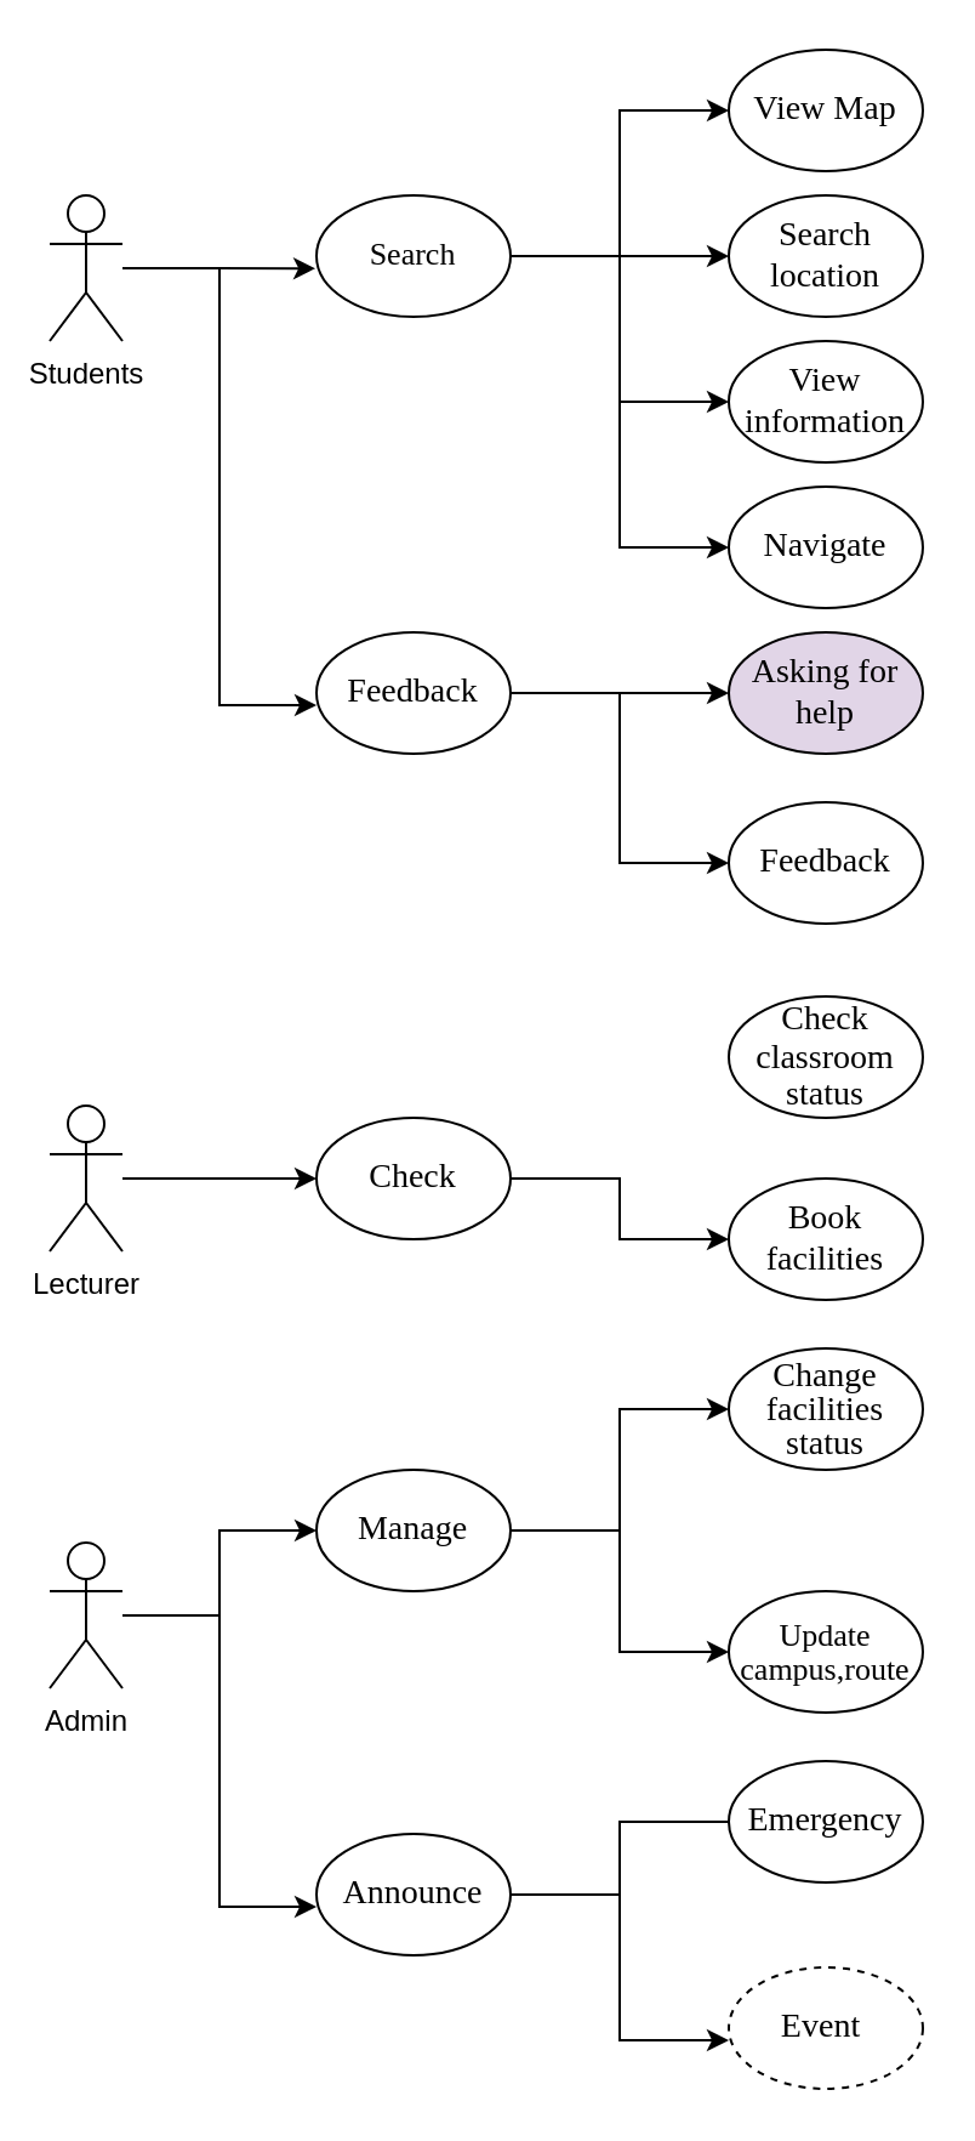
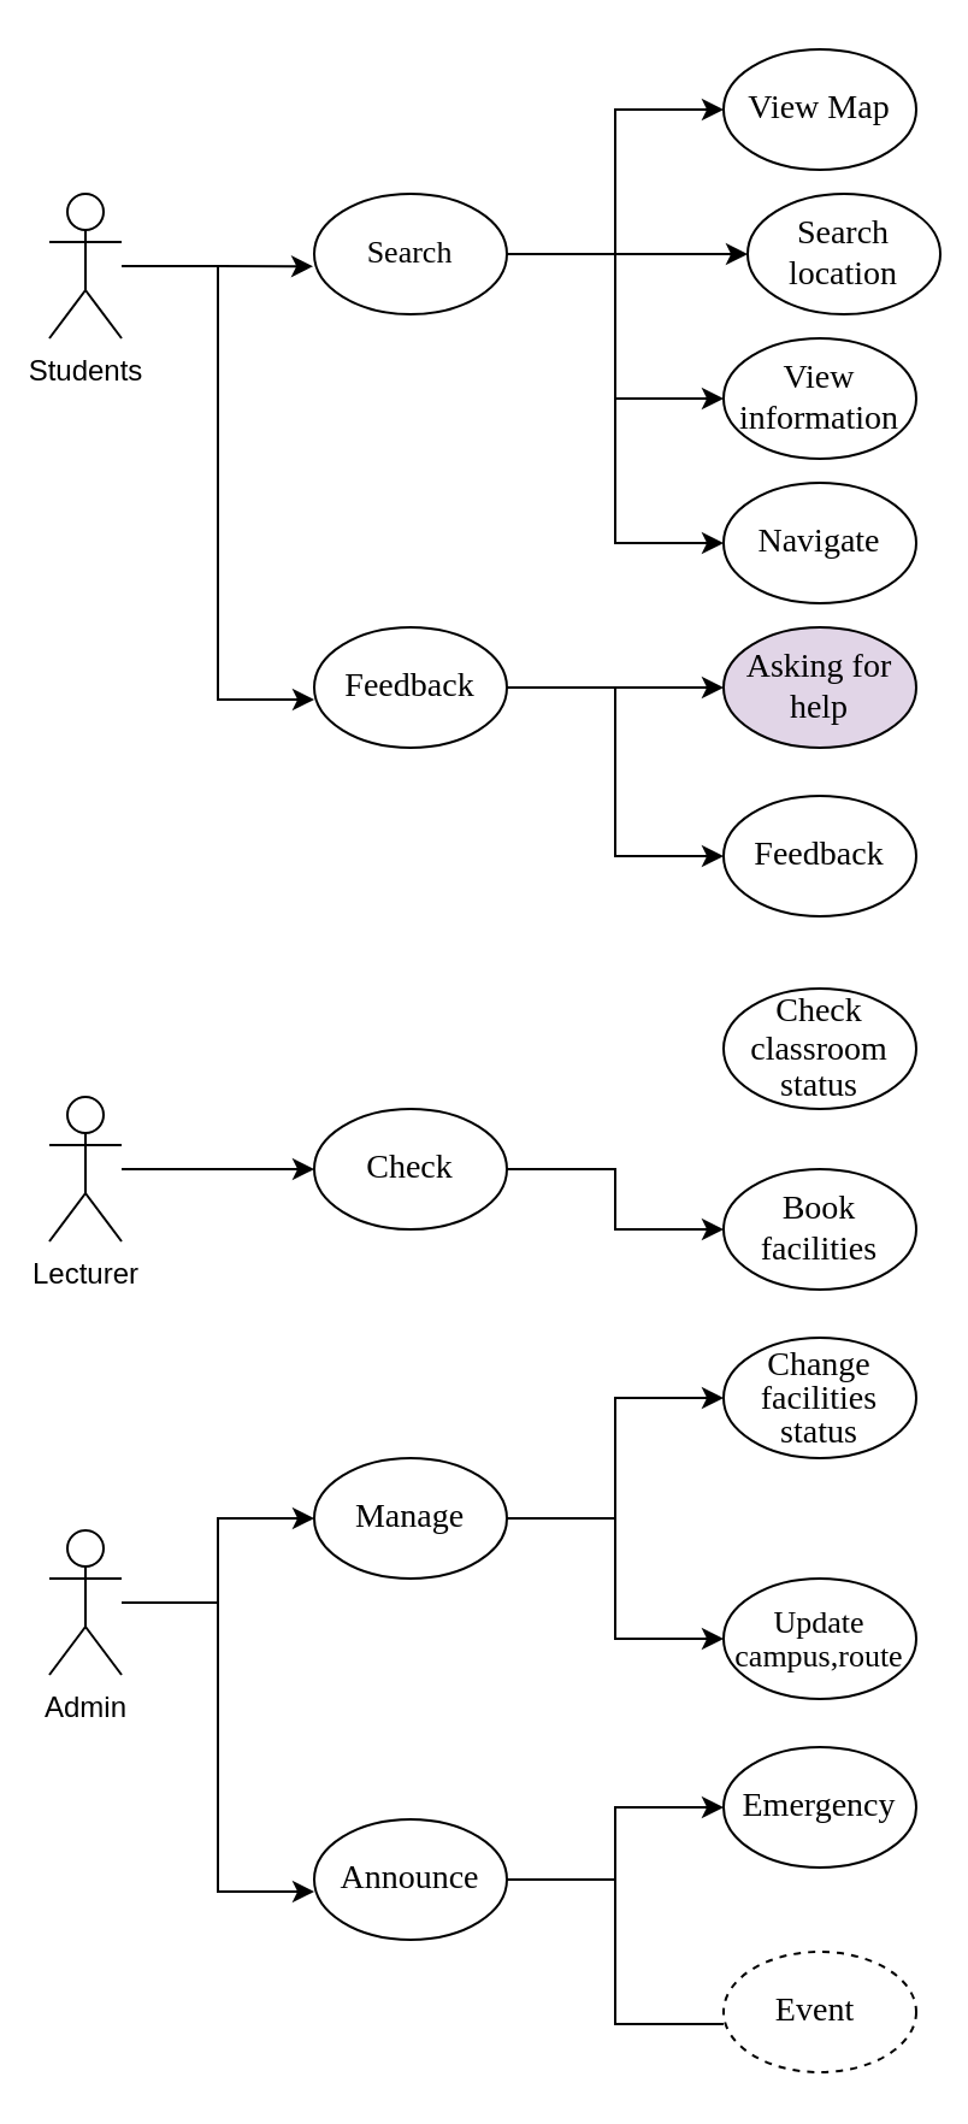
- <mxCell id="12" value="Search location" style="ellipse;whiteSpace=wrap;html=1;fontFamily=Times New Roman;fontSize=14;" vertex="1" parent="1"><mxGeometry x="300" y="80" width="80" height="50" as="geometry" /></mxCell>
+ <mxCell id="12" value="Search location" style="ellipse;whiteSpace=wrap;html=1;fontFamily=Times New Roman;fontSize=14;" vertex="1" parent="1"><mxGeometry x="310" y="80" width="80" height="50" as="geometry" /></mxCell>
- <mxCell id="22" style="edgeStyle=orthogonalEdgeStyle;rounded=0;orthogonalLoop=1;jettySize=auto;html=1;entryX=0;entryY=0.5;entryDx=0;entryDy=0;endArrow=none;" edge="1" parent="1" source="23" target="27"><mxGeometry relative="1" as="geometry" /></mxCell>
+ <mxCell id="22" style="edgeStyle=orthogonalEdgeStyle;rounded=0;orthogonalLoop=1;jettySize=auto;html=1;entryX=0;entryY=0.5;entryDx=0;entryDy=0;" edge="1" parent="1" source="23" target="27"><mxGeometry relative="1" as="geometry" /></mxCell>
- <mxCell id="29" style="edgeStyle=orthogonalEdgeStyle;rounded=0;orthogonalLoop=1;jettySize=auto;html=1;entryX=0;entryY=0.6;entryDx=0;entryDy=0;entryPerimeter=0;" edge="1" parent="1" source="23" target="28"><mxGeometry relative="1" as="geometry" /></mxCell>
+ <mxCell id="29" style="edgeStyle=orthogonalEdgeStyle;rounded=0;orthogonalLoop=1;jettySize=auto;html=1;entryX=0;entryY=0.6;entryDx=0;entryDy=0;entryPerimeter=0;endArrow=none;" edge="1" parent="1" source="23" target="28"><mxGeometry relative="1" as="geometry" /></mxCell>
